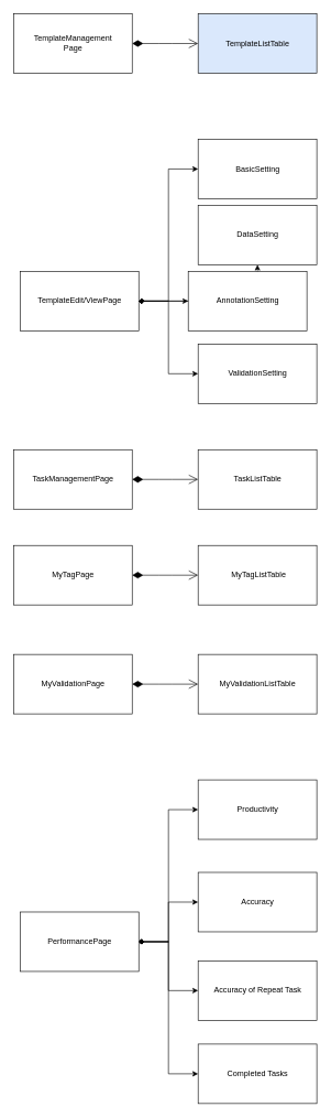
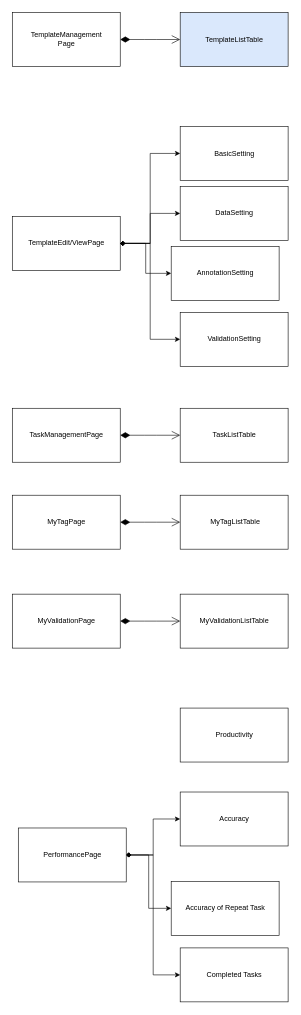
- <mxCell id="7" value="TemplateEdit/ViewPage" style="html=1;dropTarget=0;" vertex="1" parent="6"><mxGeometry x="10" y="200" width="180" height="90" as="geometry" /></mxCell>
+ <mxCell id="7" value="TemplateEdit/ViewPage" style="html=1;dropTarget=0;" vertex="1" parent="6"><mxGeometry y="150" width="180" height="90" as="geometry" /></mxCell>
- <mxCell id="28" style="edgeStyle=orthogonalEdgeStyle;rounded=0;orthogonalLoop=1;jettySize=auto;html=1;exitX=1;exitY=0.5;exitDx=0;exitDy=0;entryX=0;entryY=0.5;entryDx=0;entryDy=0;startArrow=diamond;startFill=1;" edge="1" parent="1" source="32" target="35"><mxGeometry relative="1" as="geometry" /></mxCell>
- <mxCell id="33" value="Accuracy of Repeat Task" style="html=1;dropTarget=0;" vertex="1" parent="1"><mxGeometry x="300" y="1454" width="180" height="90" as="geometry" /></mxCell>
+ <mxCell id="33" value="Accuracy of Repeat Task" style="html=1;dropTarget=0;" vertex="1" parent="1"><mxGeometry x="285" y="1469" width="180" height="90" as="geometry" /></mxCell>
